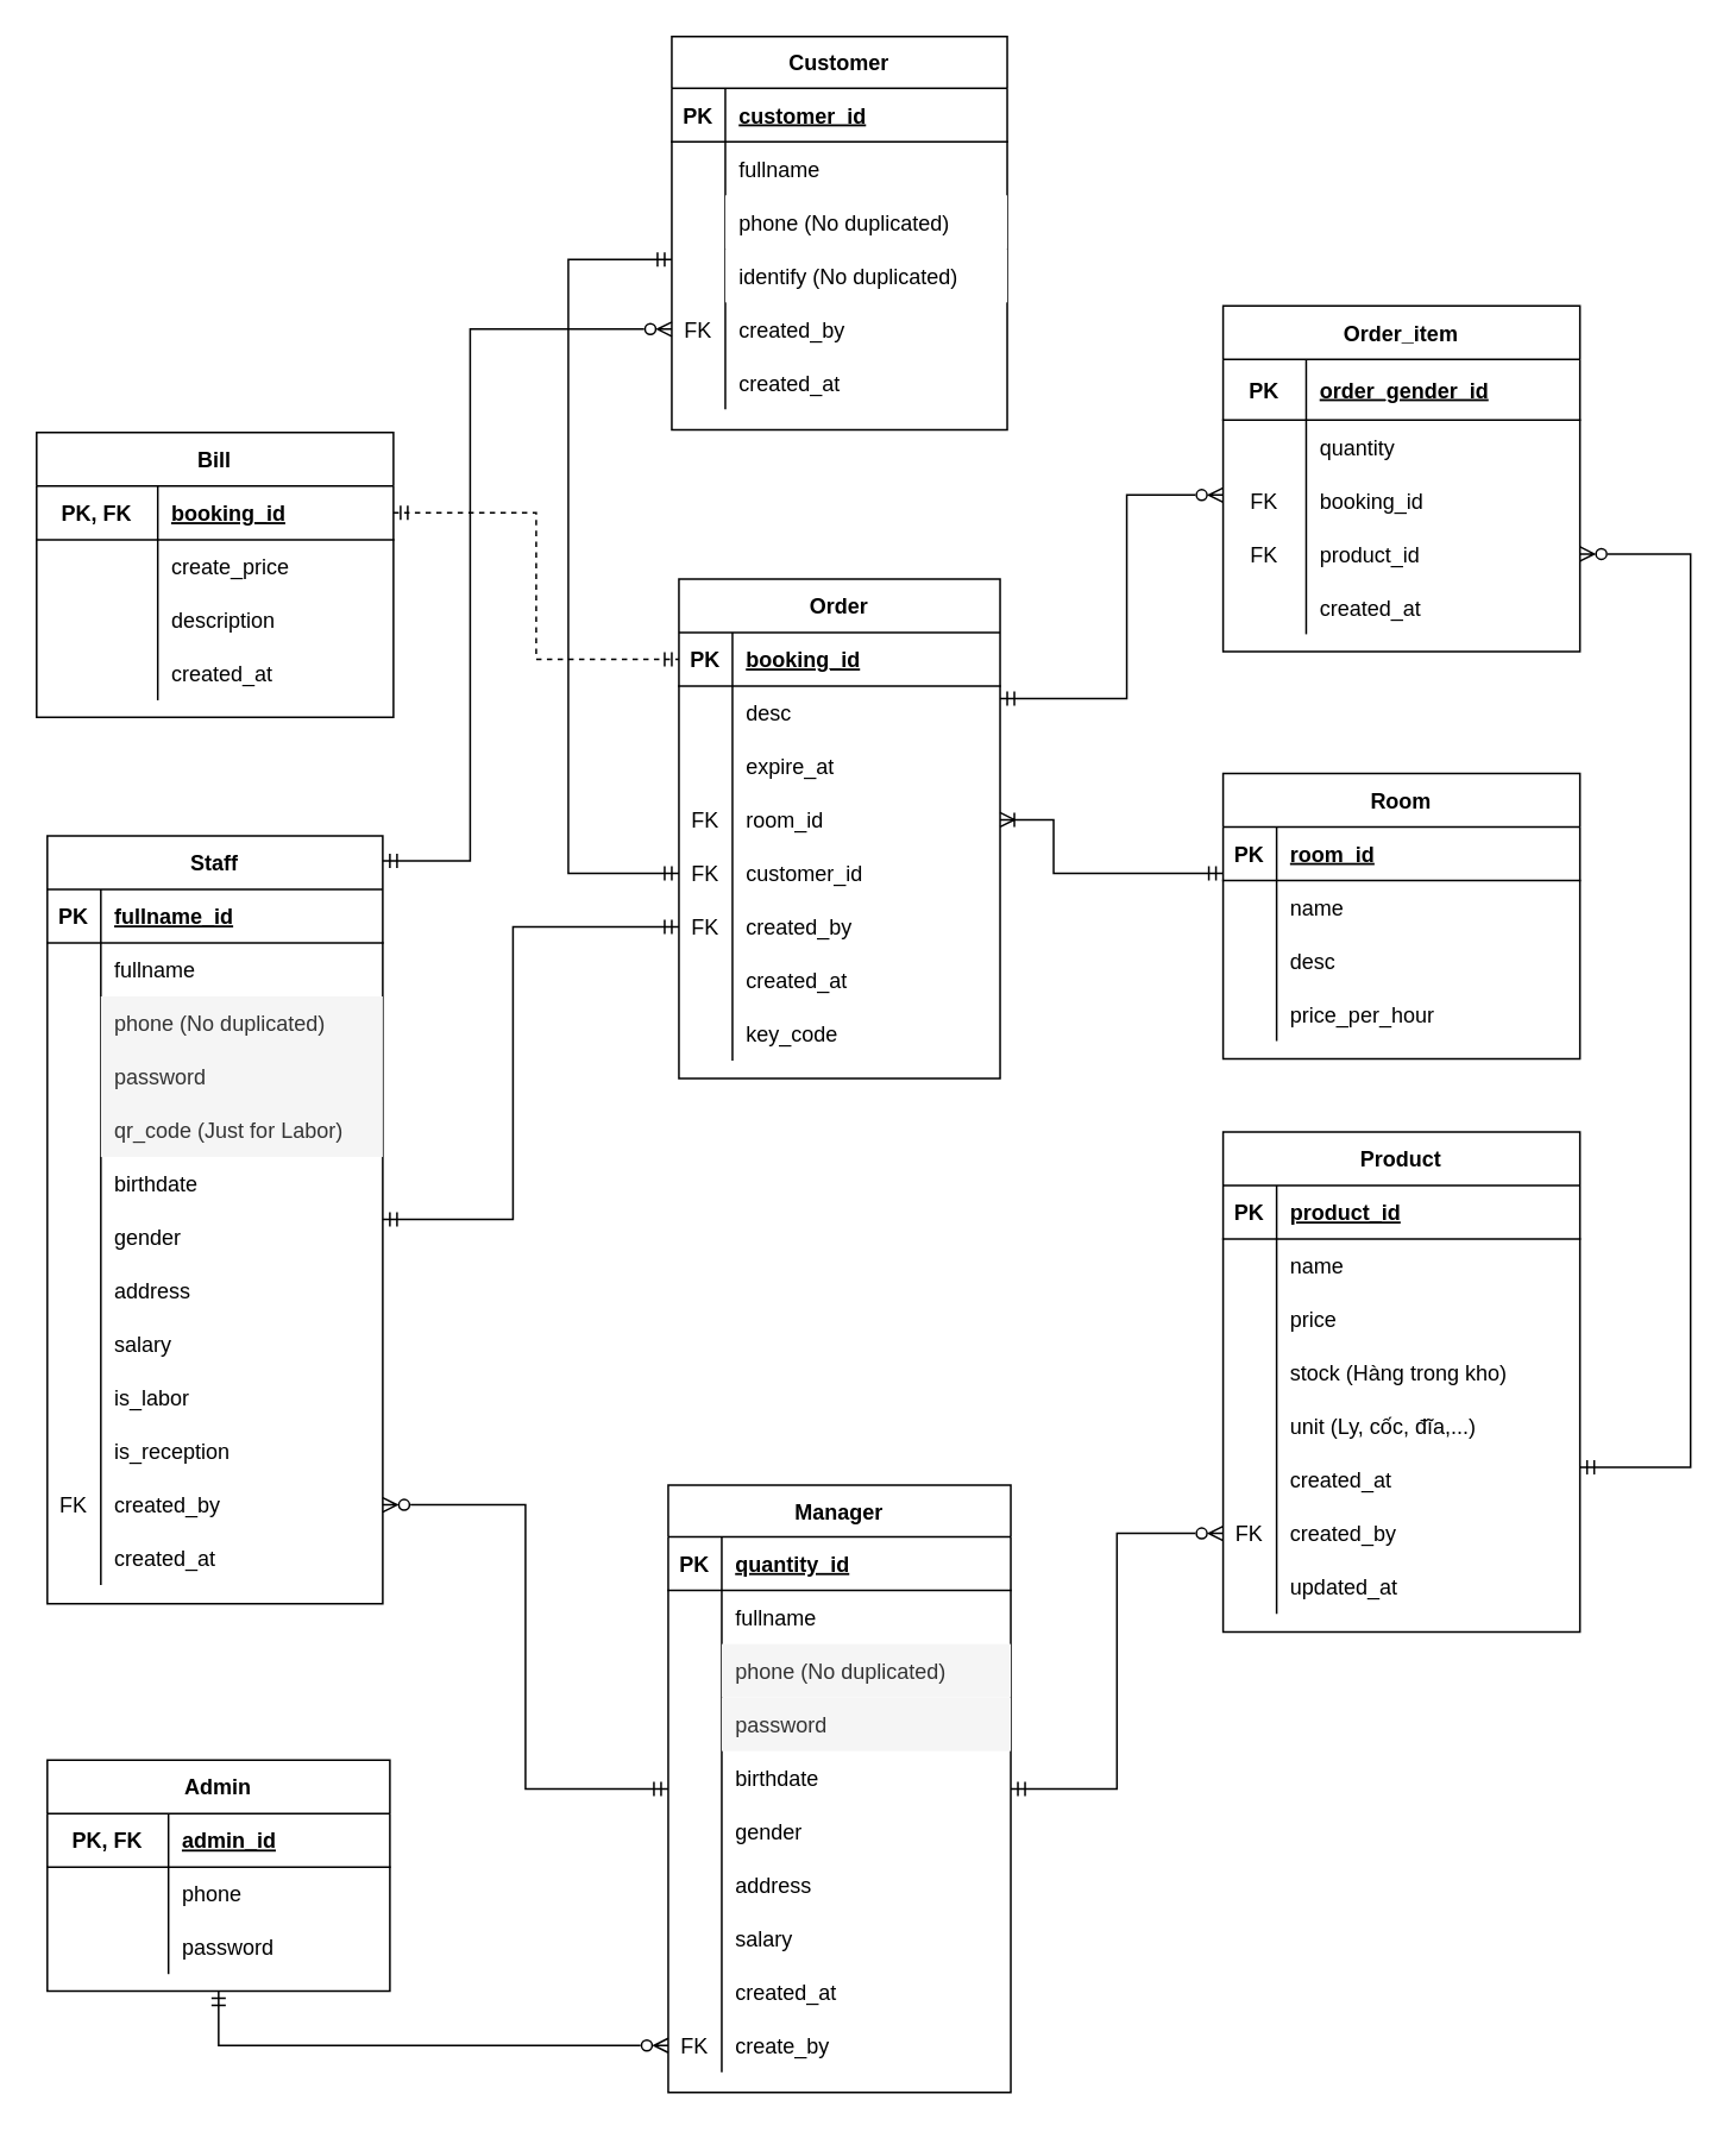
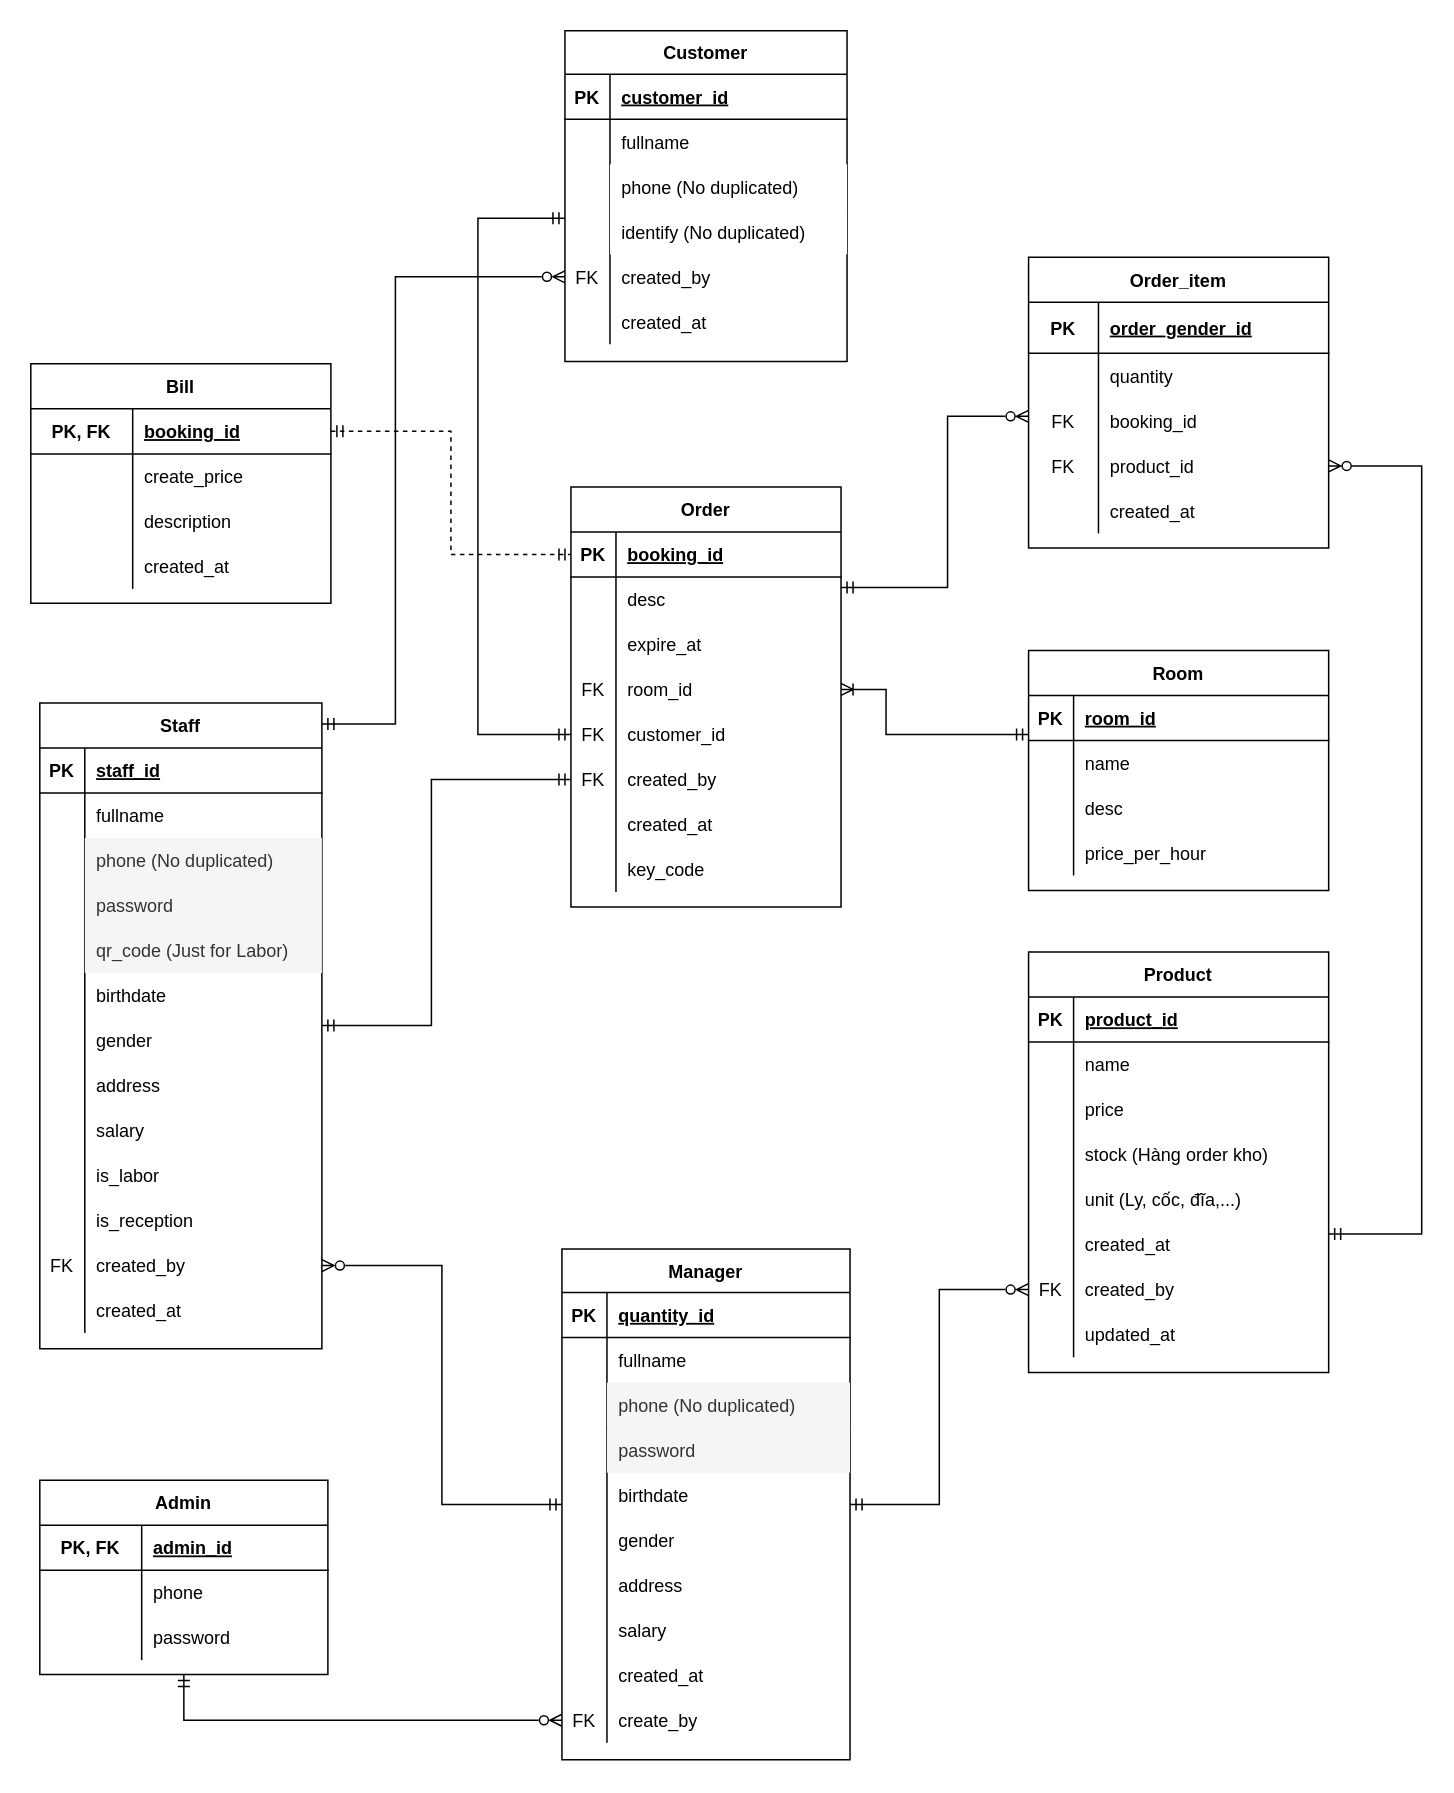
- <mxCell id="5" value="fullname_id" style="shape=partialRectangle;connectable=0;fillColor=none;top=0;left=0;bottom=0;right=0;align=left;spacingLeft=6;fontStyle=5;overflow=hidden;" parent="3" vertex="1"><mxGeometry x="30" width="158" height="30" as="geometry"><mxRectangle width="158" height="30" as="alternateBounds" /></mxGeometry></mxCell>
+ <mxCell id="5" value="staff_id" style="shape=partialRectangle;connectable=0;fillColor=none;top=0;left=0;bottom=0;right=0;align=left;spacingLeft=6;fontStyle=5;overflow=hidden;" parent="3" vertex="1"><mxGeometry x="30" width="158" height="30" as="geometry"><mxRectangle width="158" height="30" as="alternateBounds" /></mxGeometry></mxCell>
- <mxCell id="79" value="stock (Hàng trong kho)" style="shape=partialRectangle;connectable=0;fillColor=none;top=0;left=0;bottom=0;right=0;align=left;spacingLeft=6;overflow=hidden;" parent="77" vertex="1"><mxGeometry x="30" width="170" height="30" as="geometry"><mxRectangle width="170" height="30" as="alternateBounds" /></mxGeometry></mxCell>
+ <mxCell id="79" value="stock (Hàng order kho)" style="shape=partialRectangle;connectable=0;fillColor=none;top=0;left=0;bottom=0;right=0;align=left;spacingLeft=6;overflow=hidden;" parent="77" vertex="1"><mxGeometry x="30" width="170" height="30" as="geometry"><mxRectangle width="170" height="30" as="alternateBounds" /></mxGeometry></mxCell>
